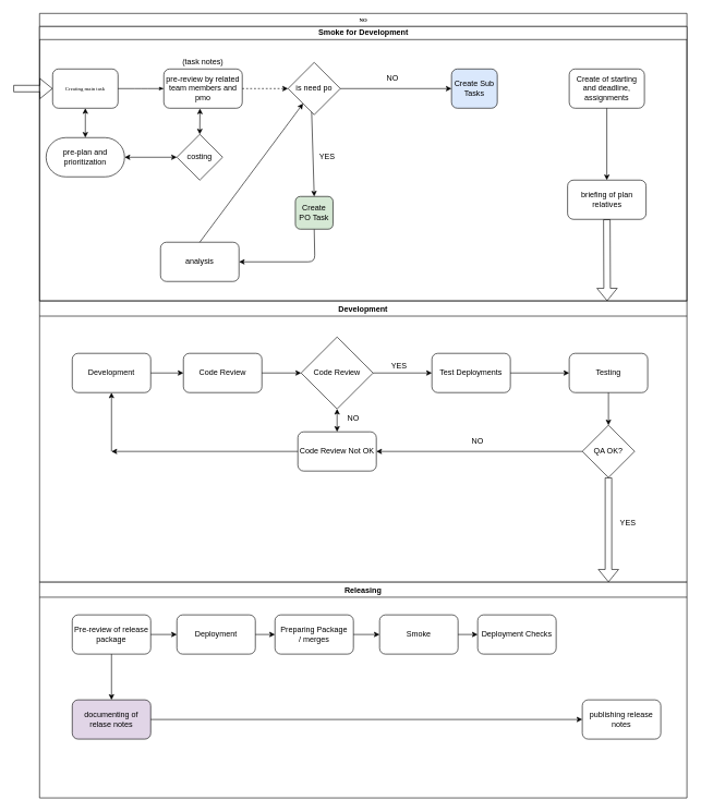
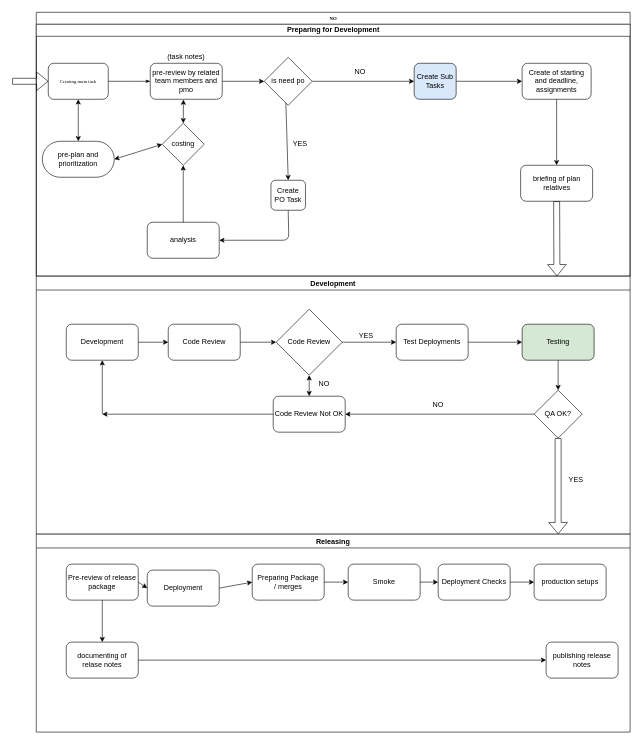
- <mxCell id="3" value="Smoke for Development" style="swimlane;html=1;startSize=20;" parent="2" vertex="1"><mxGeometry y="20" width="990" height="420" as="geometry" /></mxCell>
+ <mxCell id="3" value="Preparing for Development" style="swimlane;html=1;startSize=20;" parent="2" vertex="1"><mxGeometry y="20" width="990" height="420" as="geometry" /></mxCell>
- <mxCell id="8" value="" style="endArrow=classic;html=1;exitX=1;exitY=0.5;exitDx=0;exitDy=0;dashed=1;" parent="3" source="7" target="18" edge="1"><mxGeometry width="50" height="50" relative="1" as="geometry"><mxPoint x="290" y="220" as="sourcePoint" /><mxPoint x="340" y="170" as="targetPoint" /></mxGeometry></mxCell>
+ <mxCell id="8" value="" style="endArrow=classic;html=1;exitX=1;exitY=0.5;exitDx=0;exitDy=0;" parent="3" source="7" target="18" edge="1"><mxGeometry width="50" height="50" relative="1" as="geometry"><mxPoint x="290" y="220" as="sourcePoint" /><mxPoint x="340" y="170" as="targetPoint" /></mxGeometry></mxCell>
+ <mxCell id="12" value="" style="endArrow=classic;html=1;exitX=1;exitY=0.5;exitDx=0;exitDy=0;entryX=0;entryY=0.5;entryDx=0;entryDy=0;" parent="3" source="22" target="23" edge="1"><mxGeometry width="50" height="50" relative="1" as="geometry"><mxPoint x="570" y="240" as="sourcePoint" /><mxPoint x="620" y="190" as="targetPoint" /></mxGeometry></mxCell>
- <mxCell id="5" value="pre-plan and prioritization" style="rounded=1;whiteSpace=wrap;html=1;arcSize=50;" parent="3" vertex="1"><mxGeometry x="10" y="170" width="120" height="60" as="geometry" /></mxCell>
+ <mxCell id="5" value="pre-plan and prioritization" style="rounded=1;whiteSpace=wrap;html=1;arcSize=50;" parent="3" vertex="1"><mxGeometry x="10" y="195" width="120" height="60" as="geometry" /></mxCell>
- <mxCell id="26" value="" style="endArrow=classic;html=1;exitX=0.5;exitY=0;exitDx=0;exitDy=0;" parent="3" source="16" target="18" edge="1"><mxGeometry width="50" height="50" relative="1" as="geometry"><mxPoint x="520" y="220" as="sourcePoint" /><mxPoint x="570" y="170" as="targetPoint" /></mxGeometry></mxCell>
+ <mxCell id="26" value="" style="endArrow=classic;html=1;exitX=0.5;exitY=0;exitDx=0;exitDy=0;entryX=0.5;entryY=1;entryDx=0;entryDy=0;" parent="3" source="16" target="6" edge="1"><mxGeometry width="50" height="50" relative="1" as="geometry"><mxPoint x="520" y="220" as="sourcePoint" /><mxPoint x="570" y="170" as="targetPoint" /></mxGeometry></mxCell>
- <mxCell id="19" value="Create PO Task" style="rounded=1;whiteSpace=wrap;html=1;fillColor=#d5e8d4;" parent="3" vertex="1"><mxGeometry x="391.25" y="260" width="57.5" height="50" as="geometry" /></mxCell>
+ <mxCell id="19" value="Create PO Task" style="rounded=1;whiteSpace=wrap;html=1;" parent="3" vertex="1"><mxGeometry x="391.25" y="260" width="57.5" height="50" as="geometry" /></mxCell>
- <mxCell id="32" value="Testing" style="rounded=1;whiteSpace=wrap;html=1;" parent="28" vertex="1"><mxGeometry x="810" y="80" width="120" height="60" as="geometry" /></mxCell>
+ <mxCell id="32" value="Testing" style="rounded=1;whiteSpace=wrap;html=1;fillColor=#d5e8d4;" parent="28" vertex="1"><mxGeometry x="810" y="80" width="120" height="60" as="geometry" /></mxCell>
- <mxCell id="55" value="Deployment" style="rounded=1;whiteSpace=wrap;html=1;" parent="51" vertex="1"><mxGeometry x="210" y="50" width="120" height="60" as="geometry" /></mxCell>
+ <mxCell id="55" value="Deployment" style="rounded=1;whiteSpace=wrap;html=1;" parent="51" vertex="1"><mxGeometry x="185" y="60" width="120" height="60" as="geometry" /></mxCell>
+ <mxCell id="62" value="" style="endArrow=classic;html=1;exitX=1;exitY=0.5;exitDx=0;exitDy=0;entryX=0;entryY=0.5;entryDx=0;entryDy=0;" parent="51" source="56" target="65" edge="1"><mxGeometry width="50" height="50" relative="1" as="geometry"><mxPoint x="540" y="-20" as="sourcePoint" /><mxPoint x="590" y="-70" as="targetPoint" /></mxGeometry></mxCell>
+ <mxCell id="65" value="production setups" style="rounded=1;whiteSpace=wrap;html=1;" parent="51" vertex="1"><mxGeometry x="830" y="50" width="120" height="60" as="geometry" /></mxCell>
- <mxCell id="63" value="documenting of relase notes" style="rounded=1;whiteSpace=wrap;html=1;fillColor=#e1d5e7;" parent="51" vertex="1"><mxGeometry x="50" y="180" width="120" height="60" as="geometry" /></mxCell>
+ <mxCell id="63" value="documenting of relase notes" style="rounded=1;whiteSpace=wrap;html=1;" parent="51" vertex="1"><mxGeometry x="50" y="180" width="120" height="60" as="geometry" /></mxCell>
- <mxCell id="57" value="publishing release notes" style="rounded=1;whiteSpace=wrap;html=1;" parent="51" vertex="1"><mxGeometry x="830" y="180" width="120" height="60" as="geometry" /></mxCell>
+ <mxCell id="57" value="publishing release notes" style="rounded=1;whiteSpace=wrap;html=1;" parent="51" vertex="1"><mxGeometry x="850" y="180" width="120" height="60" as="geometry" /></mxCell>
